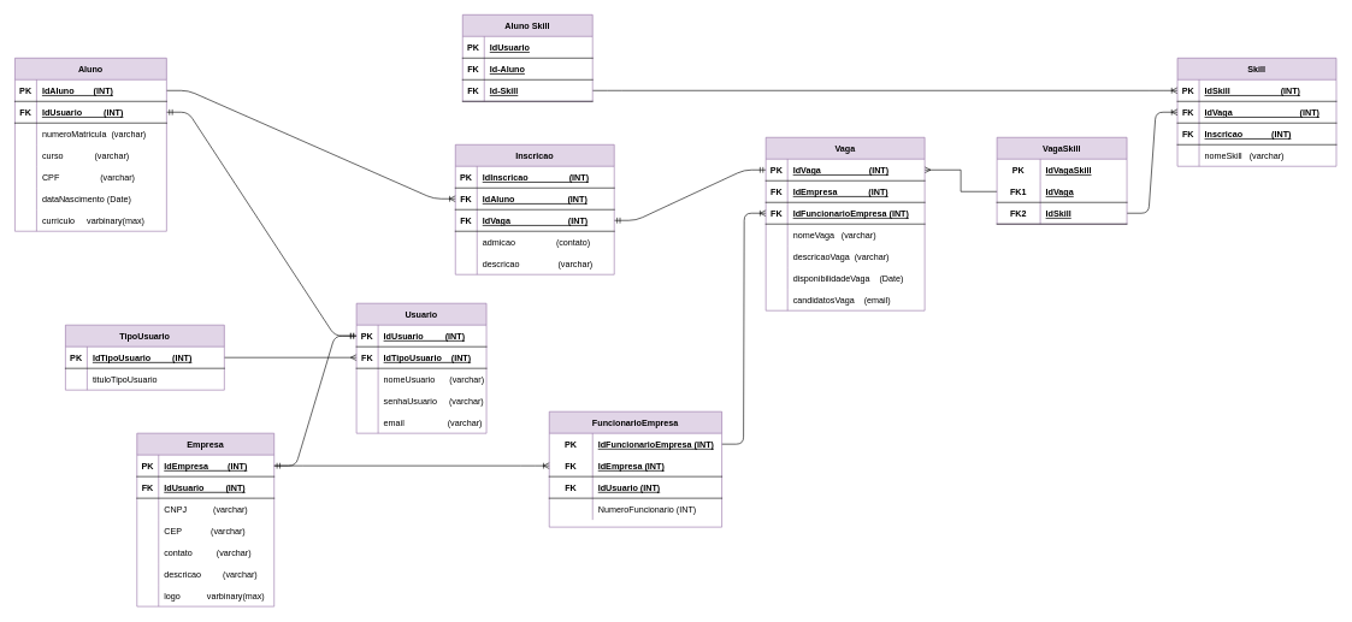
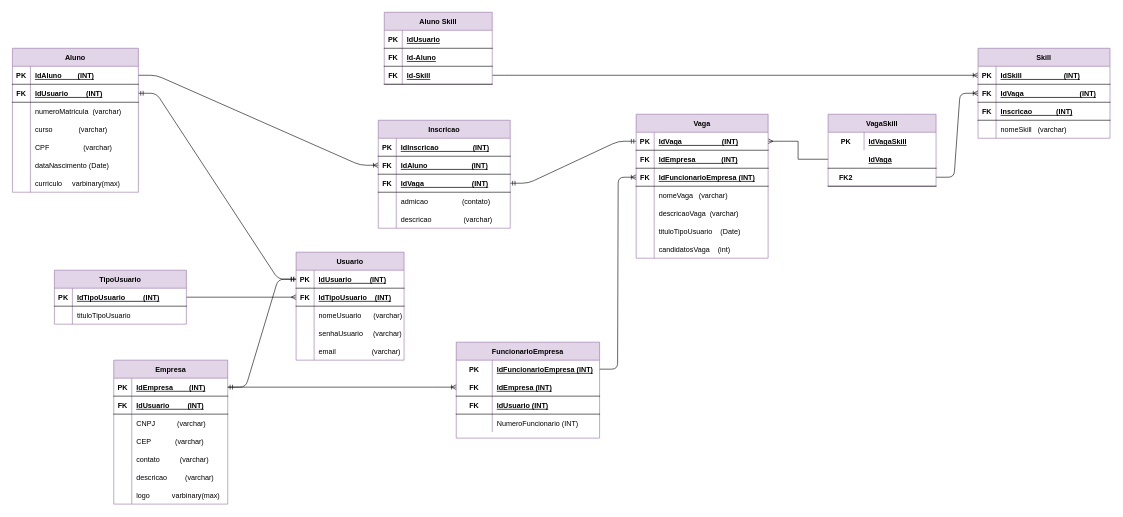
- <mxCell id="97" value="FK1" style="shape=partialRectangle;connectable=0;fillColor=none;top=0;left=0;bottom=0;right=0;fontStyle=1;overflow=hidden;" parent="96" vertex="1"><mxGeometry width="60" height="30" as="geometry" /></mxCell>
- <mxCell id="101" value="IdSkill" style="shape=partialRectangle;connectable=0;fillColor=none;top=0;left=0;bottom=0;right=0;align=left;spacingLeft=6;fontStyle=5;overflow=hidden;" parent="99" vertex="1"><mxGeometry x="60" width="120" height="30" as="geometry" /></mxCell>
- <mxCell id="87" value="disponibilidadeVaga    (Date)" style="shape=partialRectangle;connectable=0;fillColor=none;top=0;left=0;bottom=0;right=0;align=left;spacingLeft=6;overflow=hidden;" parent="85" vertex="1"><mxGeometry x="30" width="190" height="30" as="geometry" /></mxCell>
+ <mxCell id="87" value="tituloTipoUsuario    (Date)" style="shape=partialRectangle;connectable=0;fillColor=none;top=0;left=0;bottom=0;right=0;align=left;spacingLeft=6;overflow=hidden;" parent="85" vertex="1"><mxGeometry x="30" width="190" height="30" as="geometry" /></mxCell>
- <mxCell id="90" value="candidatosVaga    (email)" style="shape=partialRectangle;connectable=0;fillColor=none;top=0;left=0;bottom=0;right=0;align=left;spacingLeft=6;overflow=hidden;" parent="88" vertex="1"><mxGeometry x="30" width="190" height="30" as="geometry" /></mxCell>
+ <mxCell id="90" value="candidatosVaga    (int)" style="shape=partialRectangle;connectable=0;fillColor=none;top=0;left=0;bottom=0;right=0;align=left;spacingLeft=6;overflow=hidden;" parent="88" vertex="1"><mxGeometry x="30" width="190" height="30" as="geometry" /></mxCell>
